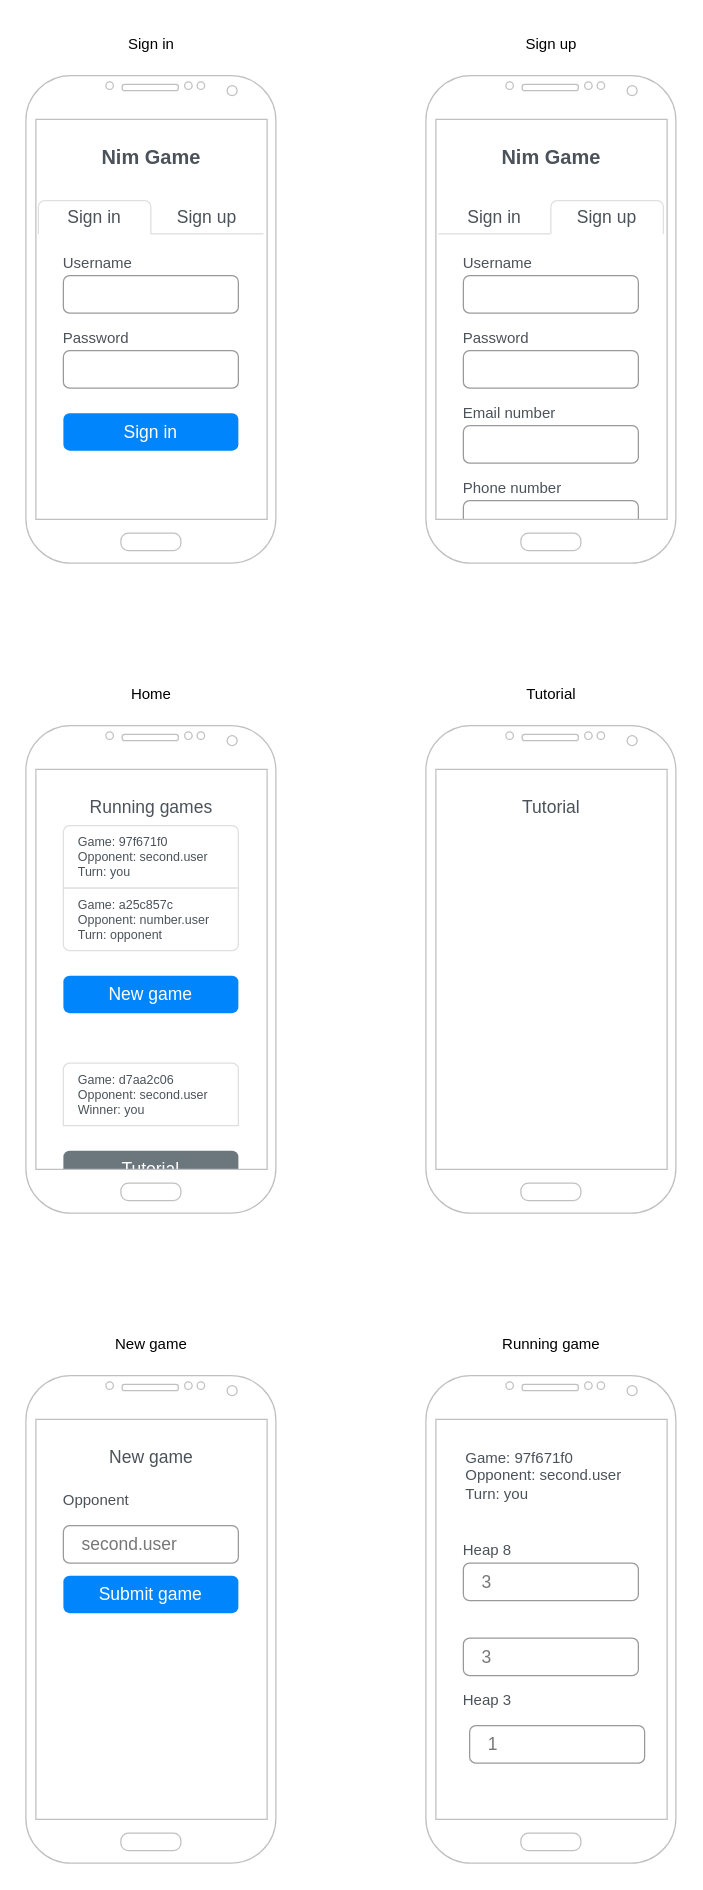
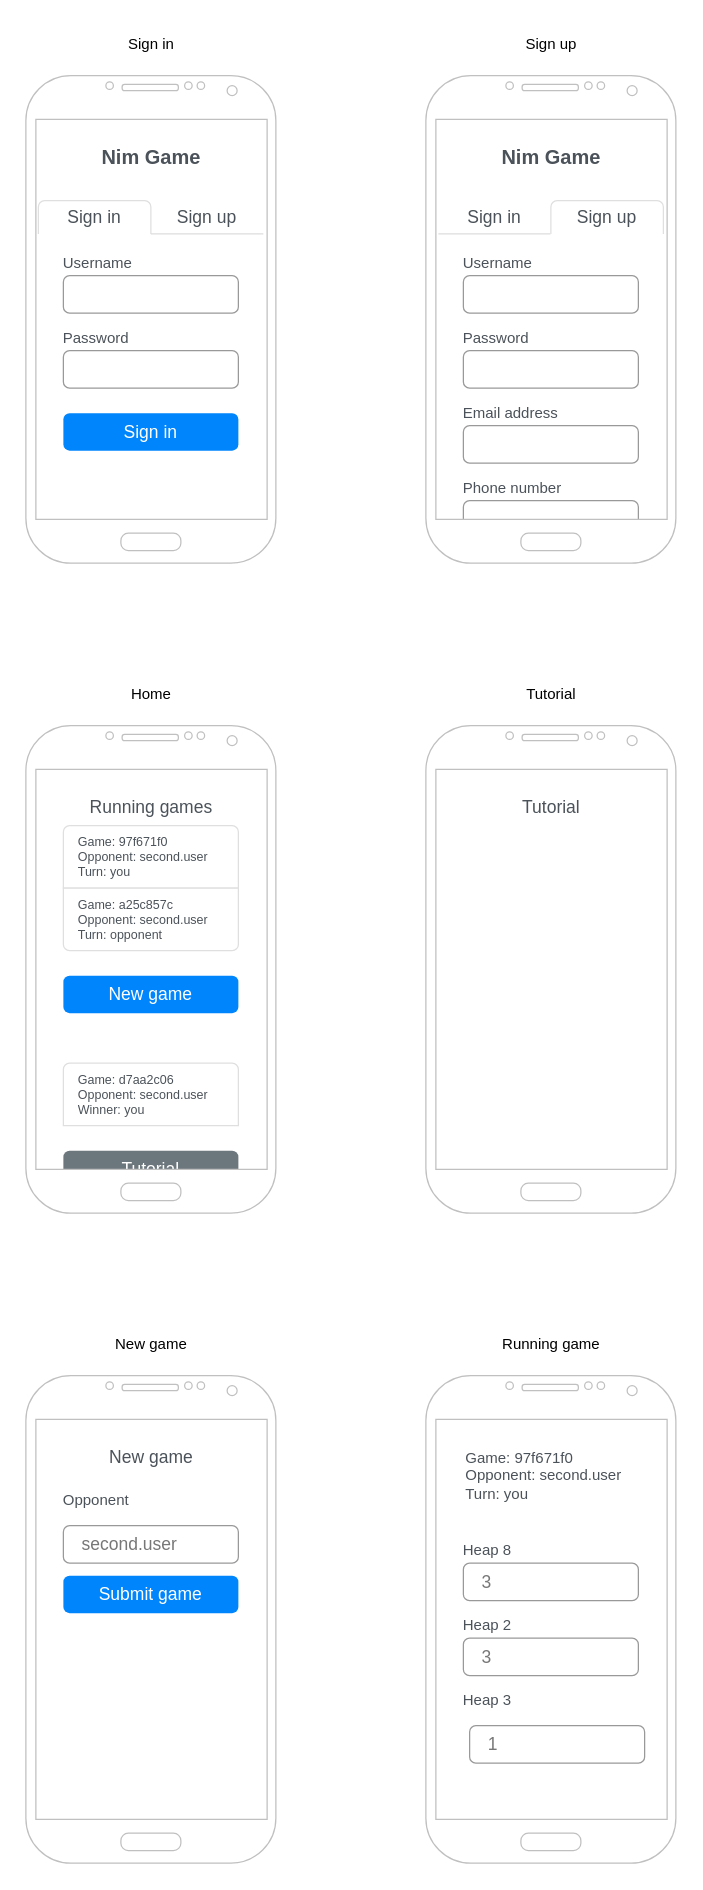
- <mxCell id="20" value="Email number" style="text;html=1;align=left;verticalAlign=middle;resizable=0;points=[];autosize=1;strokeColor=none;fillColor=none;strokeWidth=1;spacing=0;fontColor=#4B5259;" parent="1" vertex="1"><mxGeometry x="370" y="320" width="100" height="20" as="geometry" /></mxCell>
+ <mxCell id="20" value="Email address" style="text;html=1;align=left;verticalAlign=middle;resizable=0;points=[];autosize=1;strokeColor=none;fillColor=none;strokeWidth=1;spacing=0;fontColor=#4B5259;" parent="1" vertex="1"><mxGeometry x="370" y="320" width="100" height="20" as="geometry" /></mxCell>
- <mxCell id="41" value="Game: a25c857c&lt;div style=&quot;font-size: 10px;&quot;&gt;Opponent: number.user&lt;/div&gt;&lt;div style=&quot;font-size: 10px;&quot;&gt;Turn: opponent&lt;/div&gt;" style="text;strokeColor=#DFDFDF;fillColor=#FFFFFF;align=left;verticalAlign=middle;spacingLeft=10;spacingRight=10;overflow=hidden;points=[[0,0.5],[1,0.5]];portConstraint=eastwest;rotatable=0;whiteSpace=wrap;html=1;shape=mxgraph.bootstrap.bottomButton;rSize=5;fontColor=#4B5259;fontSize=10;" parent="39" vertex="1"><mxGeometry y="50" width="140" height="50" as="geometry" /></mxCell>
+ <mxCell id="41" value="Game: a25c857c&lt;div style=&quot;font-size: 10px;&quot;&gt;Opponent: second.user&lt;/div&gt;&lt;div style=&quot;font-size: 10px;&quot;&gt;Turn: opponent&lt;/div&gt;" style="text;strokeColor=#DFDFDF;fillColor=#FFFFFF;align=left;verticalAlign=middle;spacingLeft=10;spacingRight=10;overflow=hidden;points=[[0,0.5],[1,0.5]];portConstraint=eastwest;rotatable=0;whiteSpace=wrap;html=1;shape=mxgraph.bootstrap.bottomButton;rSize=5;fontColor=#4B5259;fontSize=10;" parent="39" vertex="1"><mxGeometry y="50" width="140" height="50" as="geometry" /></mxCell>
+ <mxCell id="49" value="Heap 2" style="text;html=1;align=left;verticalAlign=middle;resizable=0;points=[];autosize=1;strokeColor=none;fillColor=none;strokeWidth=1;spacing=0;fontColor=#4B5259;" parent="1" vertex="1"><mxGeometry x="370" y="1290" width="60" height="20" as="geometry" /></mxCell>
